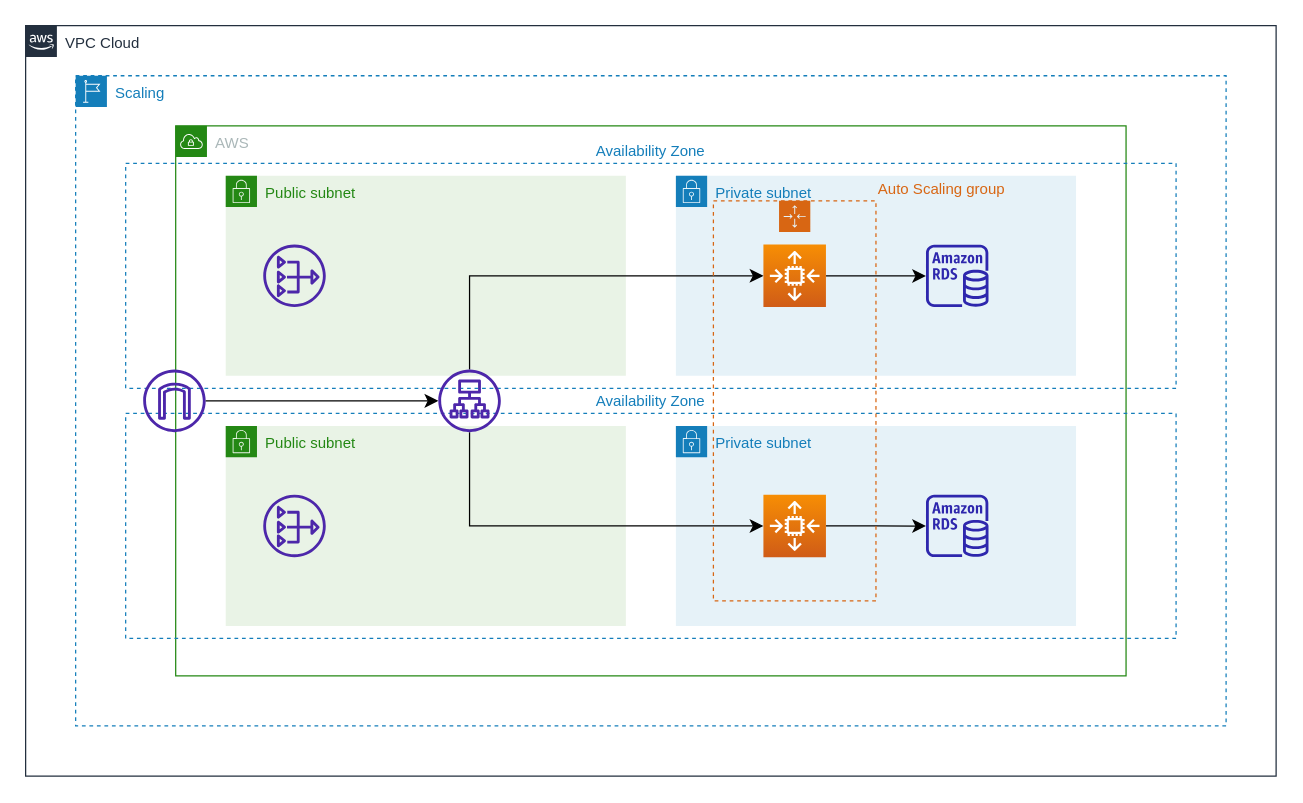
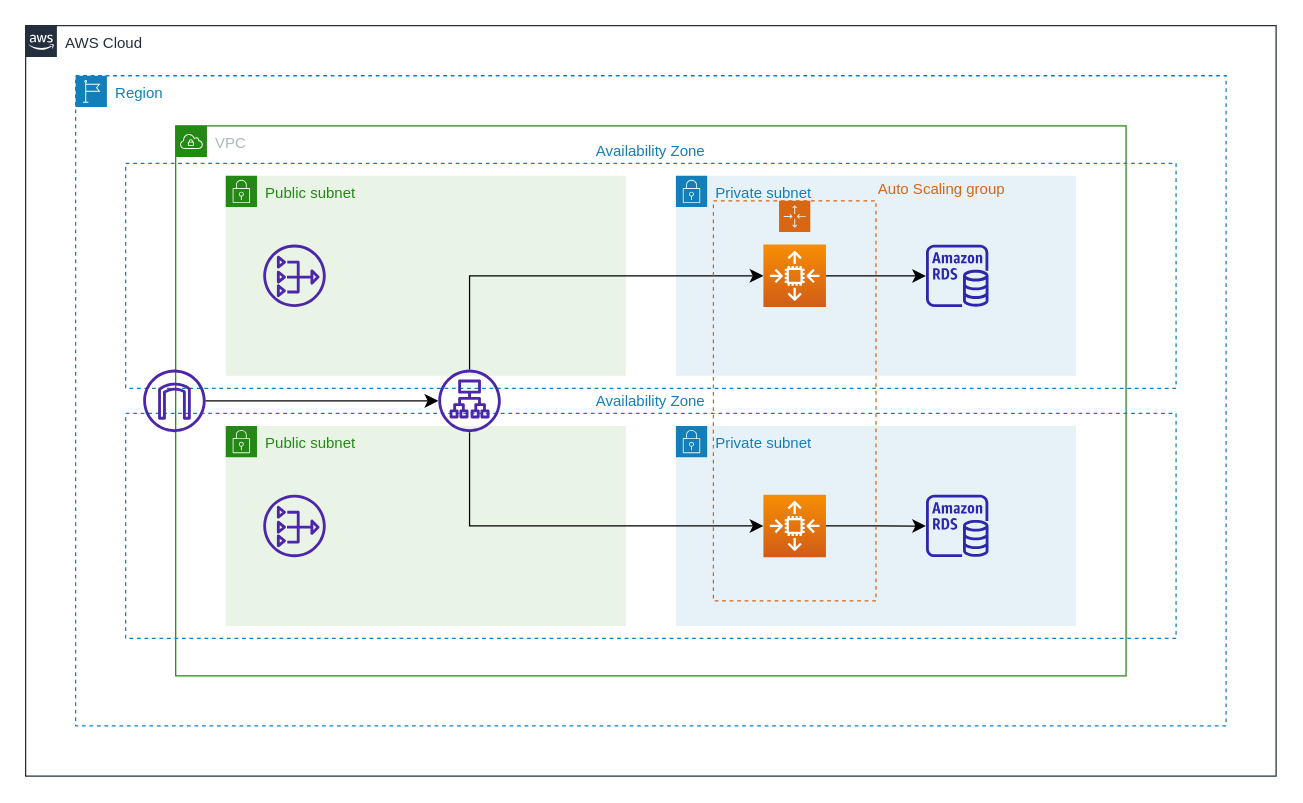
- <mxCell id="2" value="VPC Cloud" style="points=[[0,0],[0.25,0],[0.5,0],[0.75,0],[1,0],[1,0.25],[1,0.5],[1,0.75],[1,1],[0.75,1],[0.5,1],[0.25,1],[0,1],[0,0.75],[0,0.5],[0,0.25]];outlineConnect=0;gradientColor=none;html=1;whiteSpace=wrap;fontSize=12;fontStyle=0;container=1;pointerEvents=0;collapsible=0;recursiveResize=0;shape=mxgraph.aws4.group;grIcon=mxgraph.aws4.group_aws_cloud_alt;strokeColor=#232F3E;fillColor=none;verticalAlign=top;align=left;spacingLeft=30;fontColor=#232F3E;dashed=0;" parent="1" vertex="1"><mxGeometry x="20" y="20" width="1000" height="600" as="geometry" /></mxCell>
+ <mxCell id="2" value="AWS Cloud" style="points=[[0,0],[0.25,0],[0.5,0],[0.75,0],[1,0],[1,0.25],[1,0.5],[1,0.75],[1,1],[0.75,1],[0.5,1],[0.25,1],[0,1],[0,0.75],[0,0.5],[0,0.25]];outlineConnect=0;gradientColor=none;html=1;whiteSpace=wrap;fontSize=12;fontStyle=0;container=1;pointerEvents=0;collapsible=0;recursiveResize=0;shape=mxgraph.aws4.group;grIcon=mxgraph.aws4.group_aws_cloud_alt;strokeColor=#232F3E;fillColor=none;verticalAlign=top;align=left;spacingLeft=30;fontColor=#232F3E;dashed=0;" parent="1" vertex="1"><mxGeometry x="20" y="20" width="1000" height="600" as="geometry" /></mxCell>
- <mxCell id="3" value="Scaling" style="points=[[0,0],[0.25,0],[0.5,0],[0.75,0],[1,0],[1,0.25],[1,0.5],[1,0.75],[1,1],[0.75,1],[0.5,1],[0.25,1],[0,1],[0,0.75],[0,0.5],[0,0.25]];outlineConnect=0;gradientColor=none;html=1;whiteSpace=wrap;fontSize=12;fontStyle=0;container=0;pointerEvents=0;collapsible=0;recursiveResize=0;shape=mxgraph.aws4.group;grIcon=mxgraph.aws4.group_region;strokeColor=#147EBA;fillColor=none;verticalAlign=top;align=left;spacingLeft=30;fontColor=#147EBA;dashed=1;resizeWidth=1;resizeHeight=1;" parent="2" vertex="1"><mxGeometry x="40" y="40" width="920" height="520" as="geometry" /></mxCell>
+ <mxCell id="3" value="Region" style="points=[[0,0],[0.25,0],[0.5,0],[0.75,0],[1,0],[1,0.25],[1,0.5],[1,0.75],[1,1],[0.75,1],[0.5,1],[0.25,1],[0,1],[0,0.75],[0,0.5],[0,0.25]];outlineConnect=0;gradientColor=none;html=1;whiteSpace=wrap;fontSize=12;fontStyle=0;container=0;pointerEvents=0;collapsible=0;recursiveResize=0;shape=mxgraph.aws4.group;grIcon=mxgraph.aws4.group_region;strokeColor=#147EBA;fillColor=none;verticalAlign=top;align=left;spacingLeft=30;fontColor=#147EBA;dashed=1;resizeWidth=1;resizeHeight=1;" parent="2" vertex="1"><mxGeometry x="40" y="40" width="920" height="520" as="geometry" /></mxCell>
- <mxCell id="4" value="AWS" style="points=[[0,0],[0.25,0],[0.5,0],[0.75,0],[1,0],[1,0.25],[1,0.5],[1,0.75],[1,1],[0.75,1],[0.5,1],[0.25,1],[0,1],[0,0.75],[0,0.5],[0,0.25]];outlineConnect=0;gradientColor=none;html=1;whiteSpace=wrap;fontSize=12;fontStyle=0;container=0;pointerEvents=0;collapsible=0;recursiveResize=0;shape=mxgraph.aws4.group;grIcon=mxgraph.aws4.group_vpc;strokeColor=#248814;fillColor=none;verticalAlign=top;align=left;spacingLeft=30;fontColor=#AAB7B8;dashed=0;expand=0;resizeWidth=1;resizeHeight=1;" parent="3" vertex="1"><mxGeometry x="80" y="40" width="760" height="440" as="geometry" /></mxCell>
+ <mxCell id="4" value="VPC" style="points=[[0,0],[0.25,0],[0.5,0],[0.75,0],[1,0],[1,0.25],[1,0.5],[1,0.75],[1,1],[0.75,1],[0.5,1],[0.25,1],[0,1],[0,0.75],[0,0.5],[0,0.25]];outlineConnect=0;gradientColor=none;html=1;whiteSpace=wrap;fontSize=12;fontStyle=0;container=0;pointerEvents=0;collapsible=0;recursiveResize=0;shape=mxgraph.aws4.group;grIcon=mxgraph.aws4.group_vpc;strokeColor=#248814;fillColor=none;verticalAlign=top;align=left;spacingLeft=30;fontColor=#AAB7B8;dashed=0;expand=0;resizeWidth=1;resizeHeight=1;" parent="3" vertex="1"><mxGeometry x="80" y="40" width="760" height="440" as="geometry" /></mxCell>
